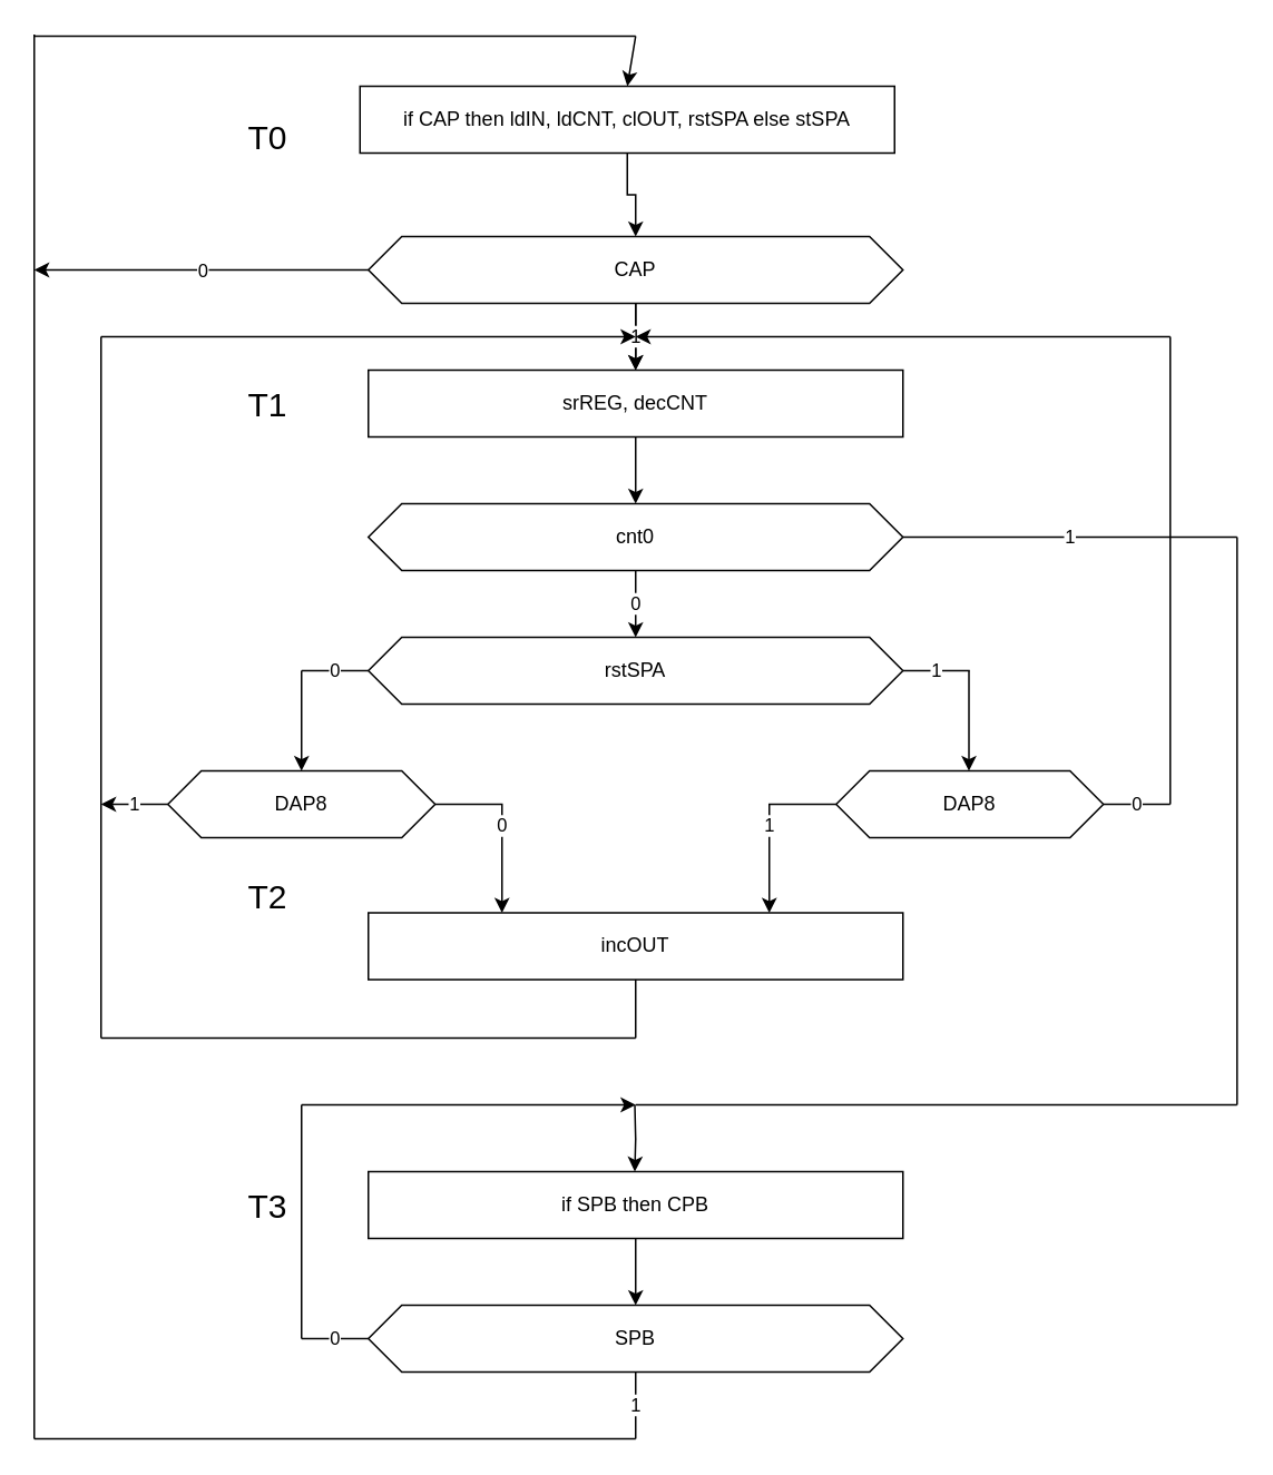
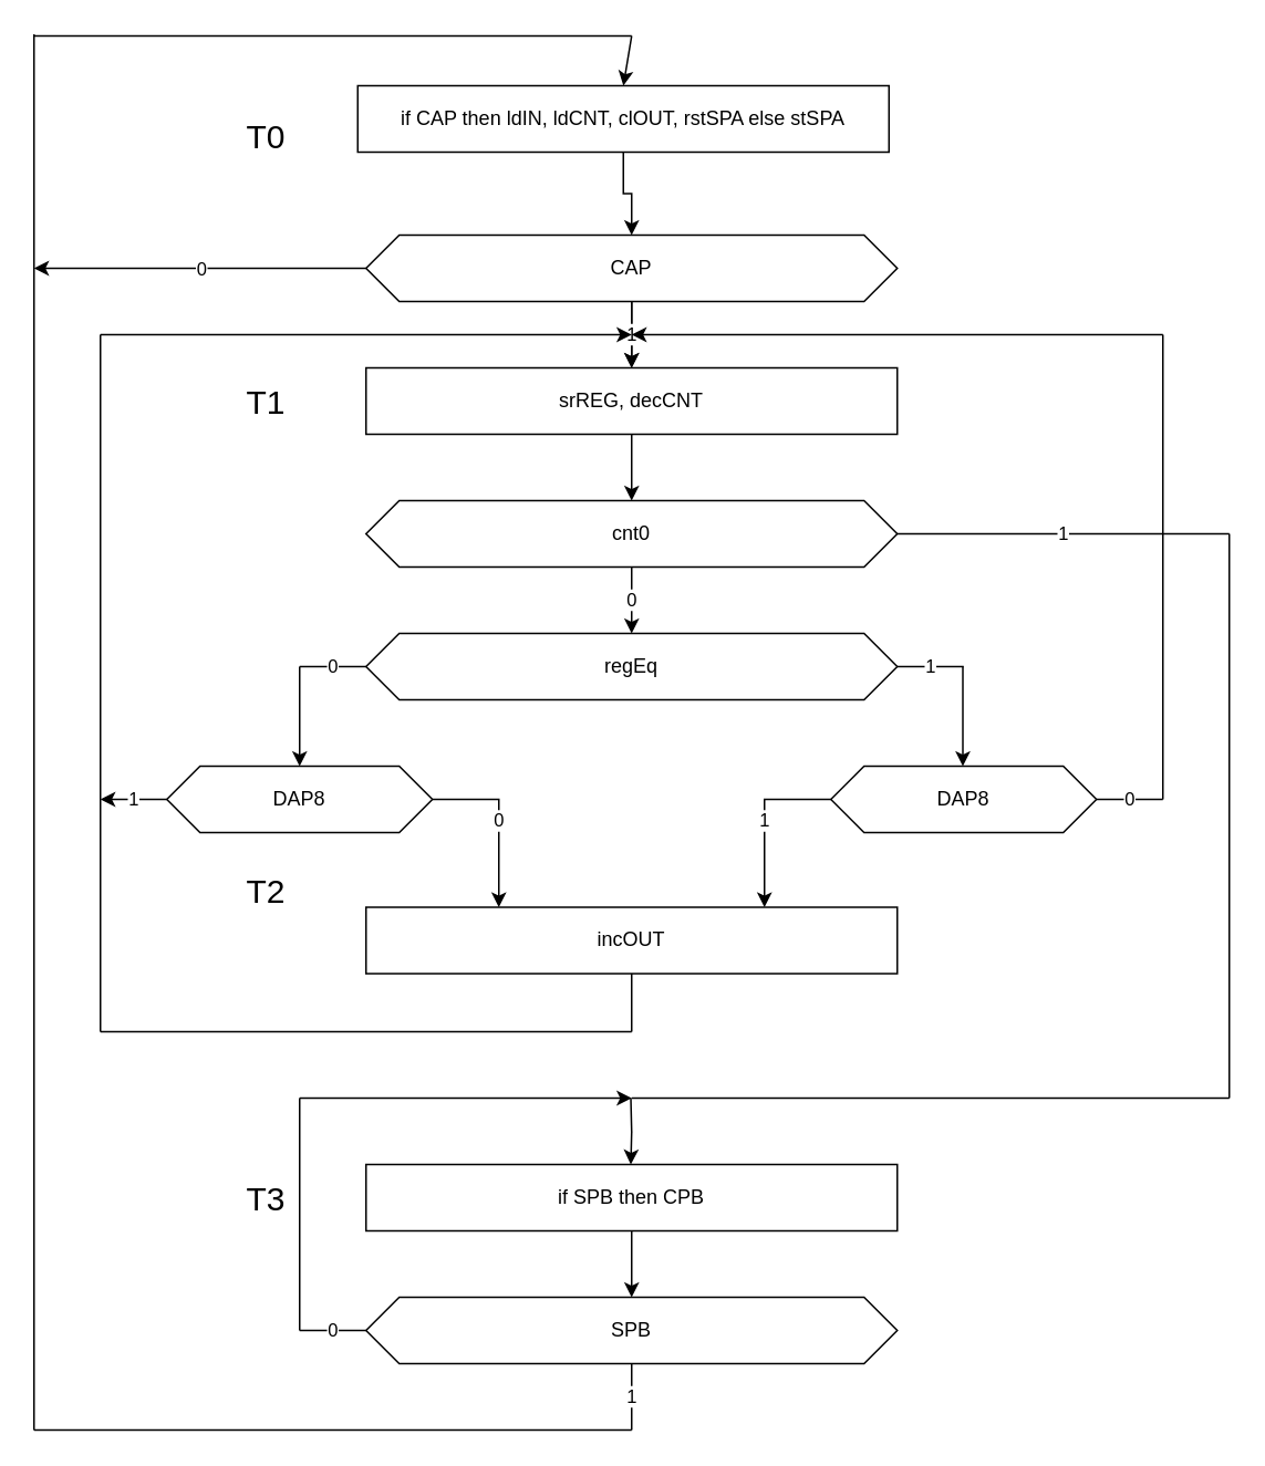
- <mxCell id="13" value="rstSPA" style="shape=hexagon;perimeter=hexagonPerimeter2;whiteSpace=wrap;html=1;fixedSize=1;" parent="1" vertex="1"><mxGeometry x="220" y="381" width="320" height="40" as="geometry" /></mxCell>
+ <mxCell id="13" value="regEq" style="shape=hexagon;perimeter=hexagonPerimeter2;whiteSpace=wrap;html=1;fixedSize=1;" parent="1" vertex="1"><mxGeometry x="220" y="381" width="320" height="40" as="geometry" /></mxCell>
